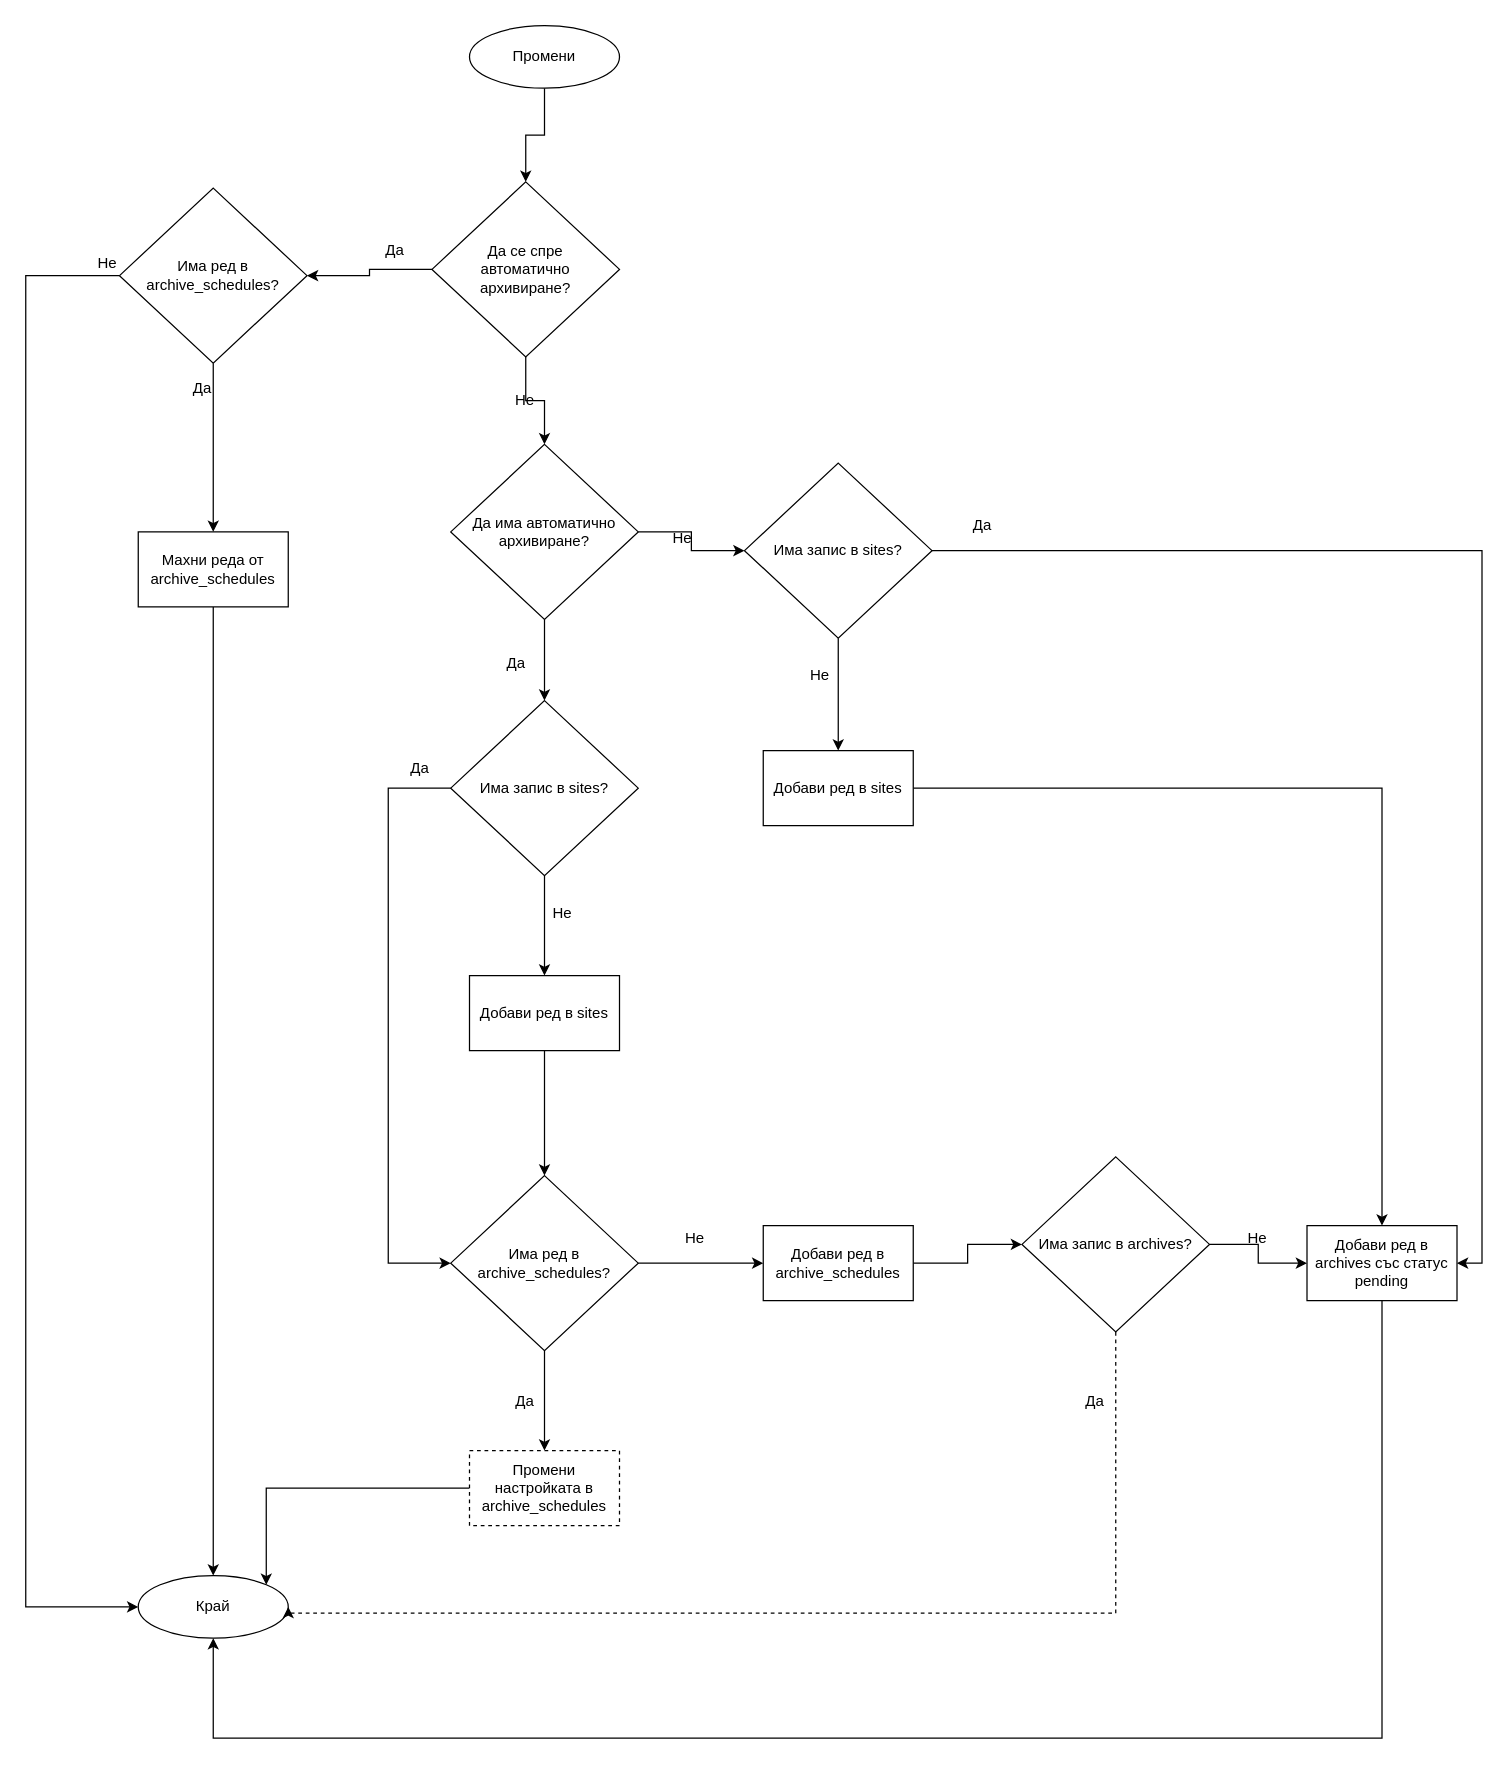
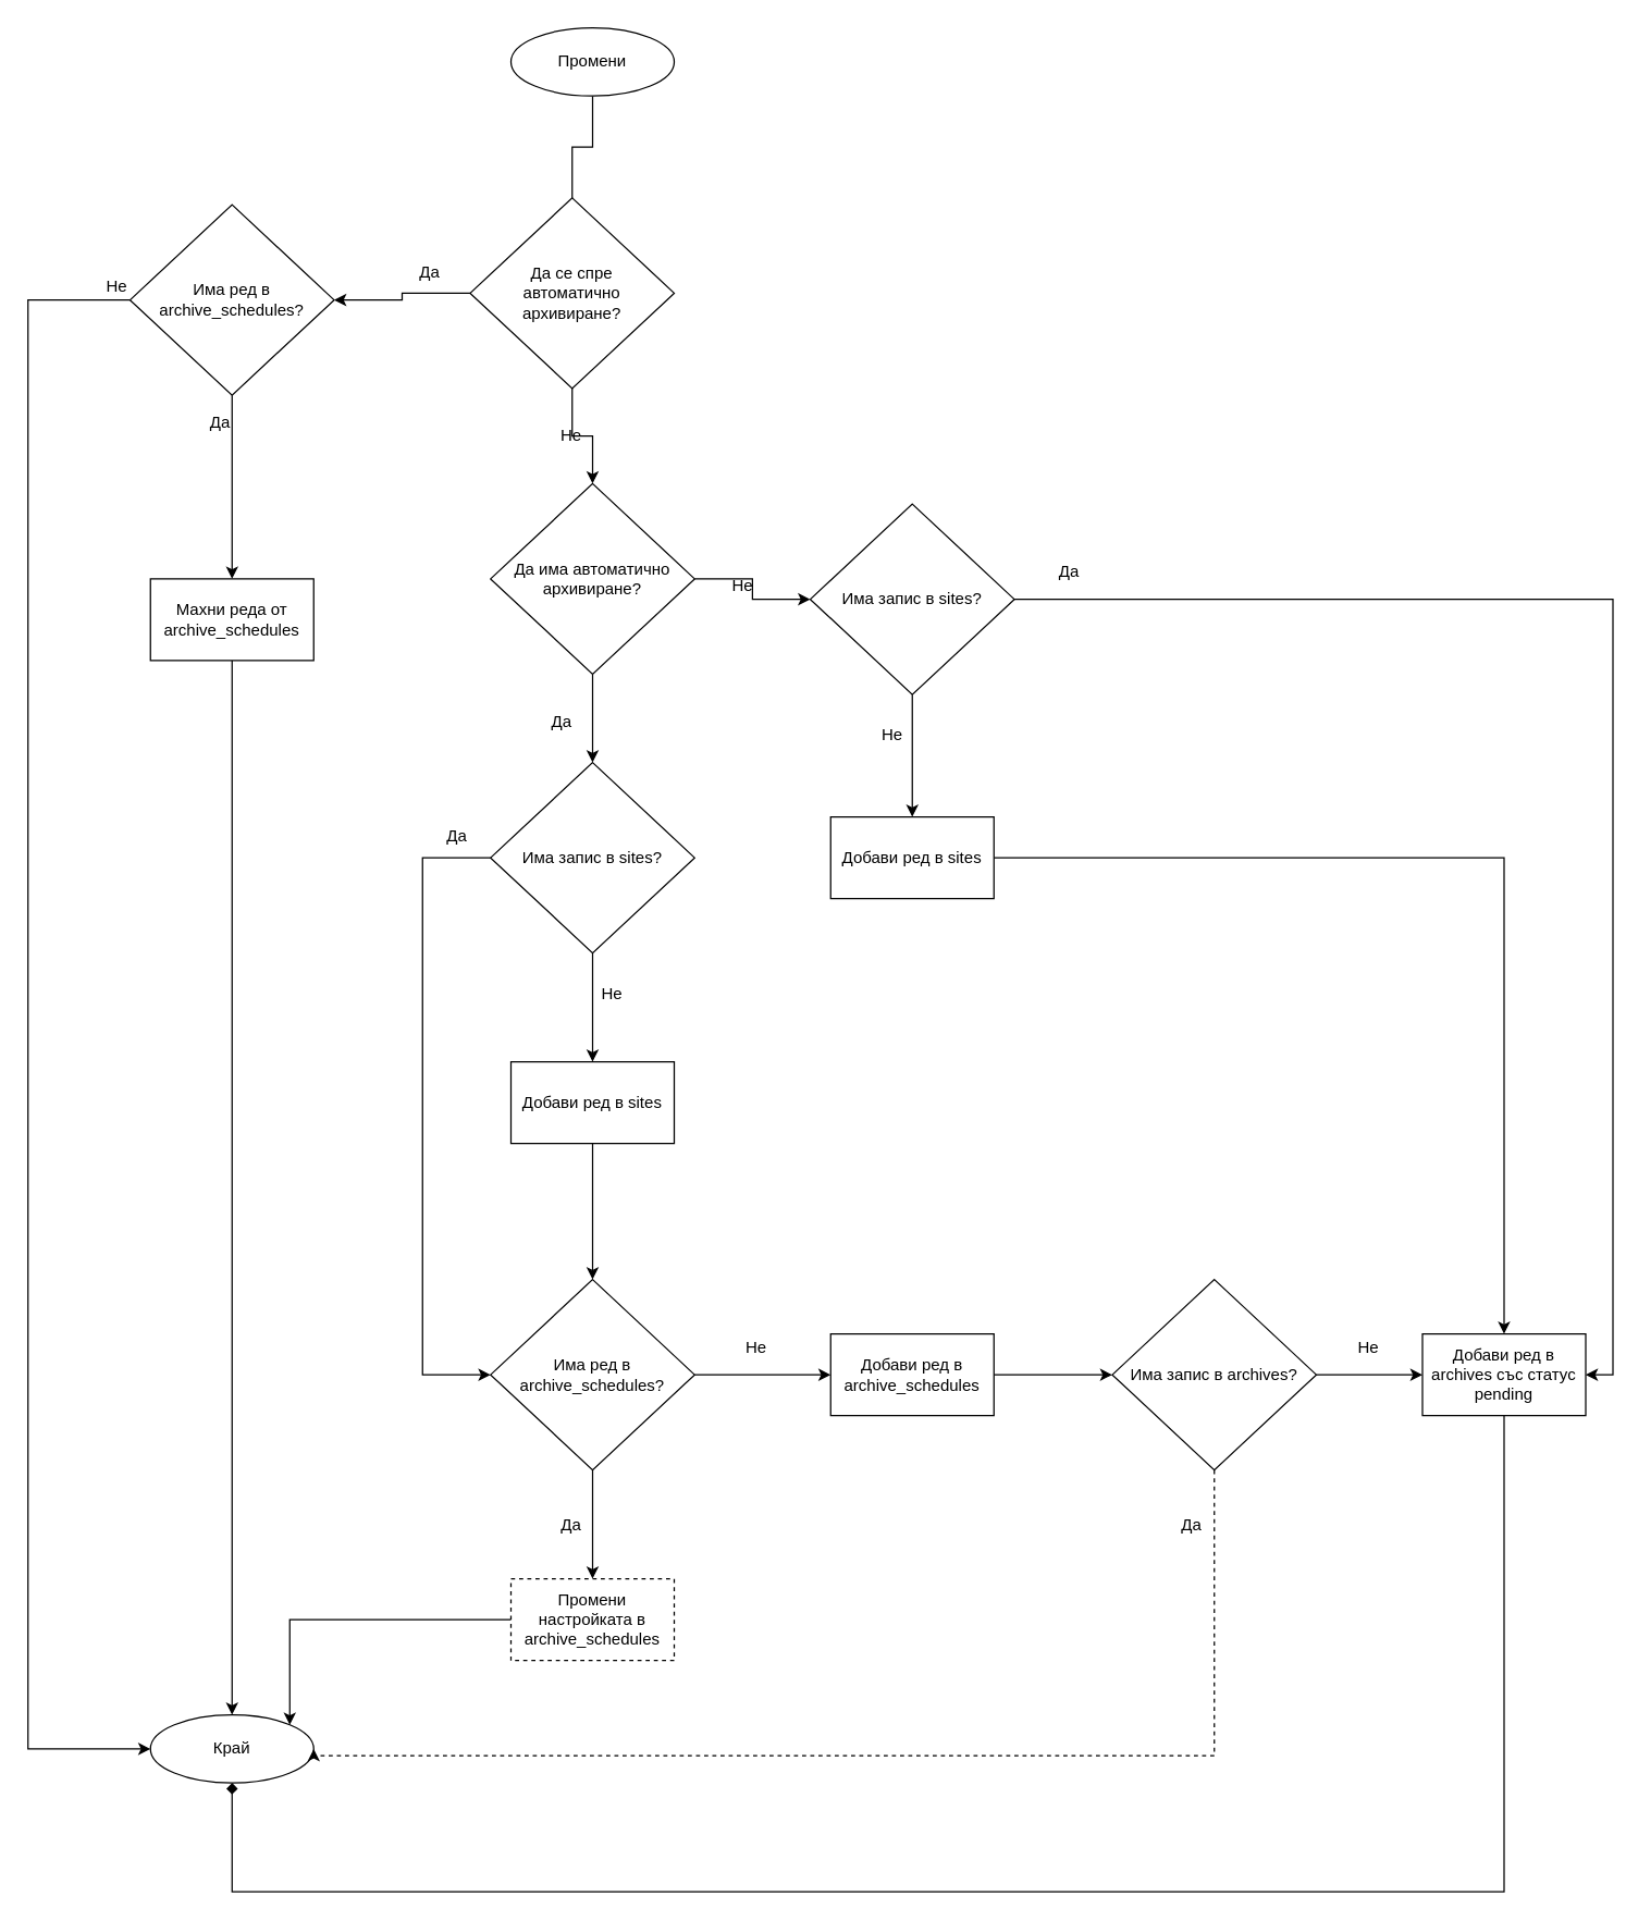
- <mxCell id="2" style="edgeStyle=orthogonalEdgeStyle;rounded=0;orthogonalLoop=1;jettySize=auto;html=1;entryX=0.5;entryY=0;entryDx=0;entryDy=0;" edge="1" parent="1" source="3" target="7"><mxGeometry relative="1" as="geometry" /></mxCell>
+ <mxCell id="2" style="edgeStyle=orthogonalEdgeStyle;rounded=0;orthogonalLoop=1;jettySize=auto;html=1;entryX=0.5;entryY=0;entryDx=0;entryDy=0;endArrow=none;" edge="1" parent="1" source="3" target="7"><mxGeometry relative="1" as="geometry" /></mxCell>
- <mxCell id="30" value="Има запис в archives?" style="rhombus;whiteSpace=wrap;html=1;" vertex="1" parent="1"><mxGeometry x="817" y="925" width="150" height="140" as="geometry" /></mxCell>
+ <mxCell id="30" value="Има запис в archives?" style="rhombus;whiteSpace=wrap;html=1;" vertex="1" parent="1"><mxGeometry x="817" y="940" width="150" height="140" as="geometry" /></mxCell>
- <mxCell id="31" style="edgeStyle=orthogonalEdgeStyle;rounded=0;orthogonalLoop=1;jettySize=auto;html=1;entryX=0.5;entryY=1;entryDx=0;entryDy=0;exitX=0.5;exitY=1;exitDx=0;exitDy=0;" edge="1" parent="1" source="32" target="4"><mxGeometry relative="1" as="geometry"><Array as="points"><mxPoint x="1105" y="1390" /><mxPoint x="170" y="1390" /></Array></mxGeometry></mxCell>
+ <mxCell id="31" style="edgeStyle=orthogonalEdgeStyle;rounded=0;orthogonalLoop=1;jettySize=auto;html=1;entryX=0.5;entryY=1;entryDx=0;entryDy=0;exitX=0.5;exitY=1;exitDx=0;exitDy=0;endArrow=diamond;" edge="1" parent="1" source="32" target="4"><mxGeometry relative="1" as="geometry"><Array as="points"><mxPoint x="1105" y="1390" /><mxPoint x="170" y="1390" /></Array></mxGeometry></mxCell>
